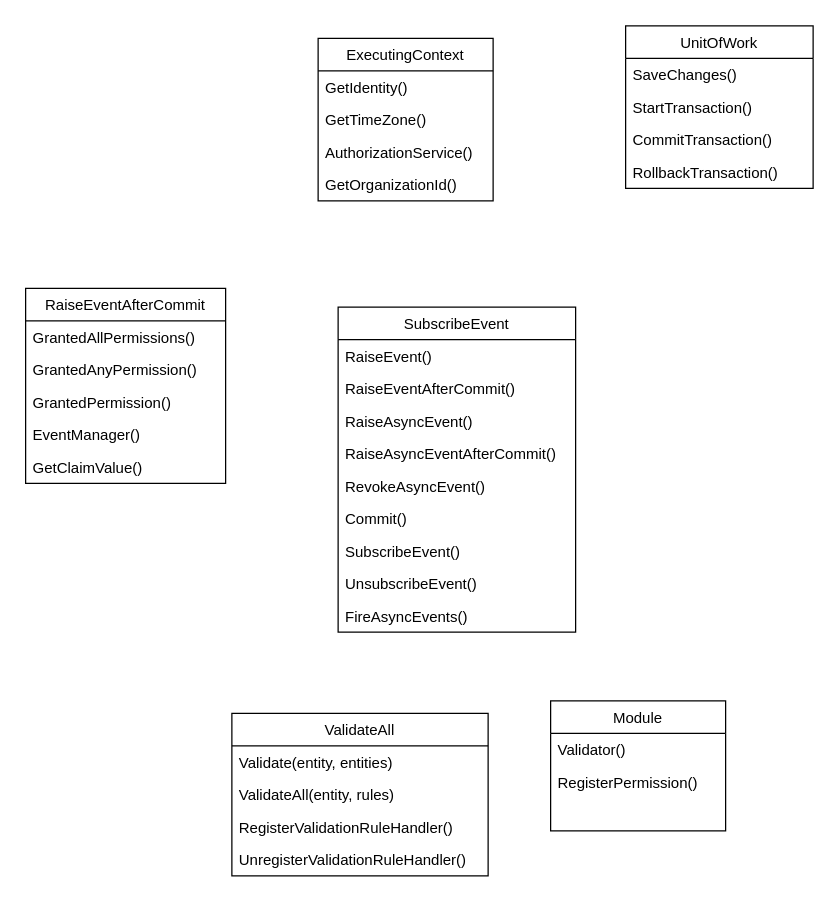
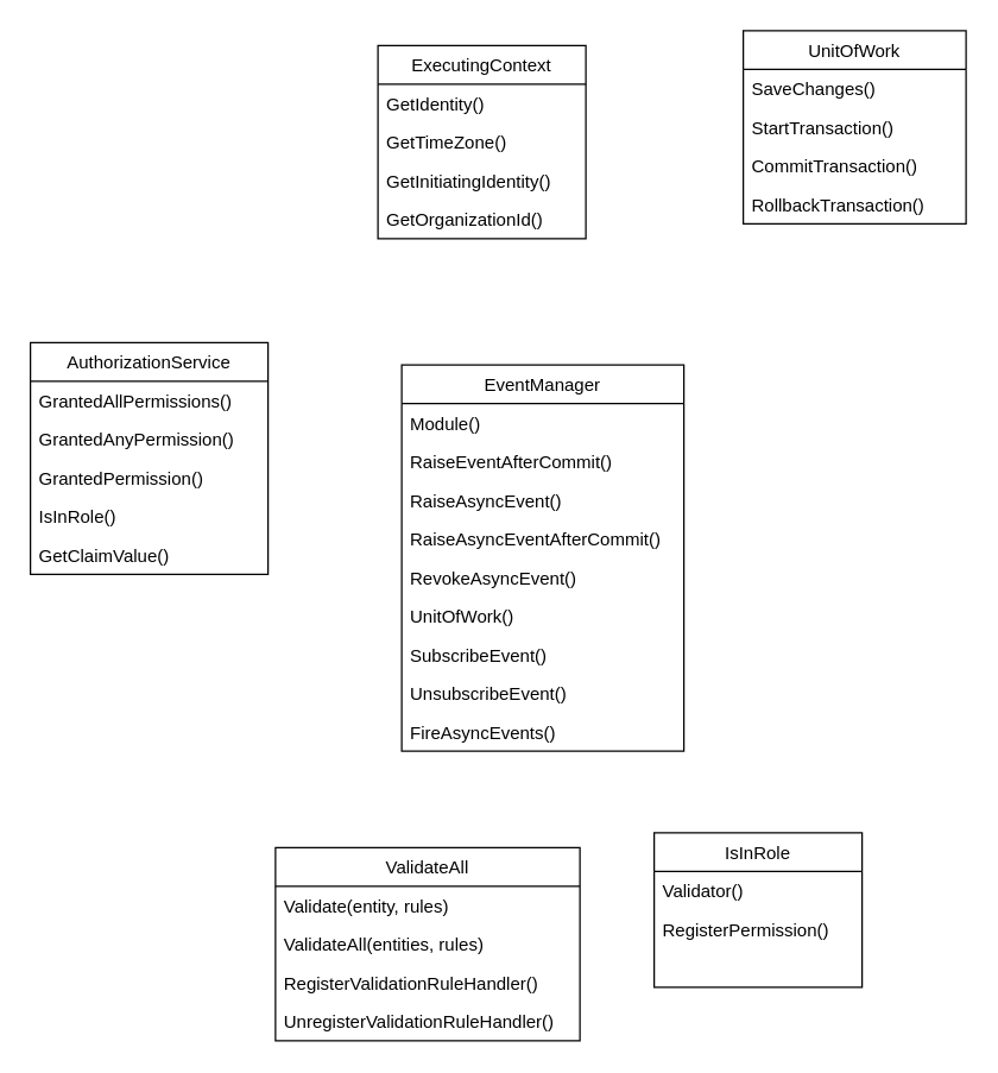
- <mxCell id="20" value="AuthorizationService()" style="text;strokeColor=none;fillColor=none;align=left;verticalAlign=top;spacingLeft=4;spacingRight=4;overflow=hidden;rotatable=0;points=[[0,0.5],[1,0.5]];portConstraint=eastwest;" vertex="1" parent="17"><mxGeometry y="78" width="140" height="26" as="geometry" /></mxCell>
+ <mxCell id="20" value="GetInitiatingIdentity()" style="text;strokeColor=none;fillColor=none;align=left;verticalAlign=top;spacingLeft=4;spacingRight=4;overflow=hidden;rotatable=0;points=[[0,0.5],[1,0.5]];portConstraint=eastwest;" vertex="1" parent="17"><mxGeometry y="78" width="140" height="26" as="geometry" /></mxCell>
- <mxCell id="22" value="RaiseEventAfterCommit" style="swimlane;fontStyle=0;childLayout=stackLayout;horizontal=1;startSize=26;fillColor=none;horizontalStack=0;resizeParent=1;resizeParentMax=0;resizeLast=0;collapsible=1;marginBottom=0;" vertex="1" parent="1"><mxGeometry x="20" y="230" width="160" height="156" as="geometry" /></mxCell>
+ <mxCell id="22" value="AuthorizationService" style="swimlane;fontStyle=0;childLayout=stackLayout;horizontal=1;startSize=26;fillColor=none;horizontalStack=0;resizeParent=1;resizeParentMax=0;resizeLast=0;collapsible=1;marginBottom=0;" vertex="1" parent="1"><mxGeometry x="20" y="230" width="160" height="156" as="geometry" /></mxCell>
- <mxCell id="7" value="SubscribeEvent" style="swimlane;fontStyle=0;childLayout=stackLayout;horizontal=1;startSize=26;fillColor=none;horizontalStack=0;resizeParent=1;resizeParentMax=0;resizeLast=0;collapsible=1;marginBottom=0;" vertex="1" parent="1"><mxGeometry x="270" y="245" width="190" height="260" as="geometry" /></mxCell>
+ <mxCell id="7" value="EventManager" style="swimlane;fontStyle=0;childLayout=stackLayout;horizontal=1;startSize=26;fillColor=none;horizontalStack=0;resizeParent=1;resizeParentMax=0;resizeLast=0;collapsible=1;marginBottom=0;" vertex="1" parent="1"><mxGeometry x="270" y="245" width="190" height="260" as="geometry" /></mxCell>
- <mxCell id="8" value="RaiseEvent()" style="text;strokeColor=none;fillColor=none;align=left;verticalAlign=top;spacingLeft=4;spacingRight=4;overflow=hidden;rotatable=0;points=[[0,0.5],[1,0.5]];portConstraint=eastwest;" vertex="1" parent="7"><mxGeometry y="26" width="190" height="26" as="geometry" /></mxCell>
+ <mxCell id="8" value="Module()" style="text;strokeColor=none;fillColor=none;align=left;verticalAlign=top;spacingLeft=4;spacingRight=4;overflow=hidden;rotatable=0;points=[[0,0.5],[1,0.5]];portConstraint=eastwest;" vertex="1" parent="7"><mxGeometry y="26" width="190" height="26" as="geometry" /></mxCell>
- <mxCell id="26" value="EventManager()" style="text;strokeColor=none;fillColor=none;align=left;verticalAlign=top;spacingLeft=4;spacingRight=4;overflow=hidden;rotatable=0;points=[[0,0.5],[1,0.5]];portConstraint=eastwest;" vertex="1" parent="22"><mxGeometry y="104" width="160" height="26" as="geometry" /></mxCell>
+ <mxCell id="26" value="IsInRole()" style="text;strokeColor=none;fillColor=none;align=left;verticalAlign=top;spacingLeft=4;spacingRight=4;overflow=hidden;rotatable=0;points=[[0,0.5],[1,0.5]];portConstraint=eastwest;" vertex="1" parent="22"><mxGeometry y="104" width="160" height="26" as="geometry" /></mxCell>
- <mxCell id="13" value="Commit()" style="text;strokeColor=none;fillColor=none;align=left;verticalAlign=top;spacingLeft=4;spacingRight=4;overflow=hidden;rotatable=0;points=[[0,0.5],[1,0.5]];portConstraint=eastwest;" vertex="1" parent="7"><mxGeometry y="156" width="190" height="26" as="geometry" /></mxCell>
+ <mxCell id="13" value="UnitOfWork()" style="text;strokeColor=none;fillColor=none;align=left;verticalAlign=top;spacingLeft=4;spacingRight=4;overflow=hidden;rotatable=0;points=[[0,0.5],[1,0.5]];portConstraint=eastwest;" vertex="1" parent="7"><mxGeometry y="156" width="190" height="26" as="geometry" /></mxCell>
- <mxCell id="33" value="Module" style="swimlane;fontStyle=0;childLayout=stackLayout;horizontal=1;startSize=26;fillColor=none;horizontalStack=0;resizeParent=1;resizeParentMax=0;resizeLast=0;collapsible=1;marginBottom=0;" vertex="1" parent="1"><mxGeometry x="440" y="560" width="140" height="104" as="geometry" /></mxCell>
+ <mxCell id="33" value="IsInRole" style="swimlane;fontStyle=0;childLayout=stackLayout;horizontal=1;startSize=26;fillColor=none;horizontalStack=0;resizeParent=1;resizeParentMax=0;resizeLast=0;collapsible=1;marginBottom=0;" vertex="1" parent="1"><mxGeometry x="440" y="560" width="140" height="104" as="geometry" /></mxCell>
- <mxCell id="29" value="Validate(entity, entities)" style="text;strokeColor=none;fillColor=none;align=left;verticalAlign=top;spacingLeft=4;spacingRight=4;overflow=hidden;rotatable=0;points=[[0,0.5],[1,0.5]];portConstraint=eastwest;" vertex="1" parent="28"><mxGeometry y="26" width="205" height="26" as="geometry" /></mxCell>
+ <mxCell id="29" value="Validate(entity, rules)" style="text;strokeColor=none;fillColor=none;align=left;verticalAlign=top;spacingLeft=4;spacingRight=4;overflow=hidden;rotatable=0;points=[[0,0.5],[1,0.5]];portConstraint=eastwest;" vertex="1" parent="28"><mxGeometry y="26" width="205" height="26" as="geometry" /></mxCell>
- <mxCell id="30" value="ValidateAll(entity, rules)" style="text;strokeColor=none;fillColor=none;align=left;verticalAlign=top;spacingLeft=4;spacingRight=4;overflow=hidden;rotatable=0;points=[[0,0.5],[1,0.5]];portConstraint=eastwest;" vertex="1" parent="28"><mxGeometry y="52" width="205" height="26" as="geometry" /></mxCell>
+ <mxCell id="30" value="ValidateAll(entities, rules)" style="text;strokeColor=none;fillColor=none;align=left;verticalAlign=top;spacingLeft=4;spacingRight=4;overflow=hidden;rotatable=0;points=[[0,0.5],[1,0.5]];portConstraint=eastwest;" vertex="1" parent="28"><mxGeometry y="52" width="205" height="26" as="geometry" /></mxCell>
